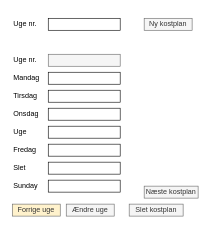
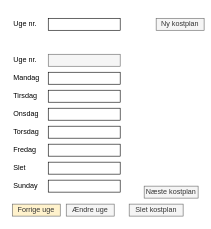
- <mxCell id="4" value="Ny kostplan" style="rounded=0;whiteSpace=wrap;html=1;fillColor=#f5f5f5;fontColor=#333333;strokeColor=#666666;" vertex="1" parent="1"><mxGeometry x="240" y="30" width="80" height="20" as="geometry" /></mxCell>
+ <mxCell id="4" value="Ny kostplan" style="rounded=0;whiteSpace=wrap;html=1;fillColor=#f5f5f5;fontColor=#333333;strokeColor=#666666;" vertex="1" parent="1"><mxGeometry x="260" y="30" width="80" height="20" as="geometry" /></mxCell>
- <mxCell id="11" value="Uge" style="text;html=1;align=left;verticalAlign=middle;whiteSpace=wrap;rounded=0;" vertex="1" parent="1"><mxGeometry x="20" y="200" width="60" height="40" as="geometry" /></mxCell>
+ <mxCell id="11" value="Torsdag" style="text;html=1;align=left;verticalAlign=middle;whiteSpace=wrap;rounded=0;" vertex="1" parent="1"><mxGeometry x="20" y="200" width="60" height="40" as="geometry" /></mxCell>
